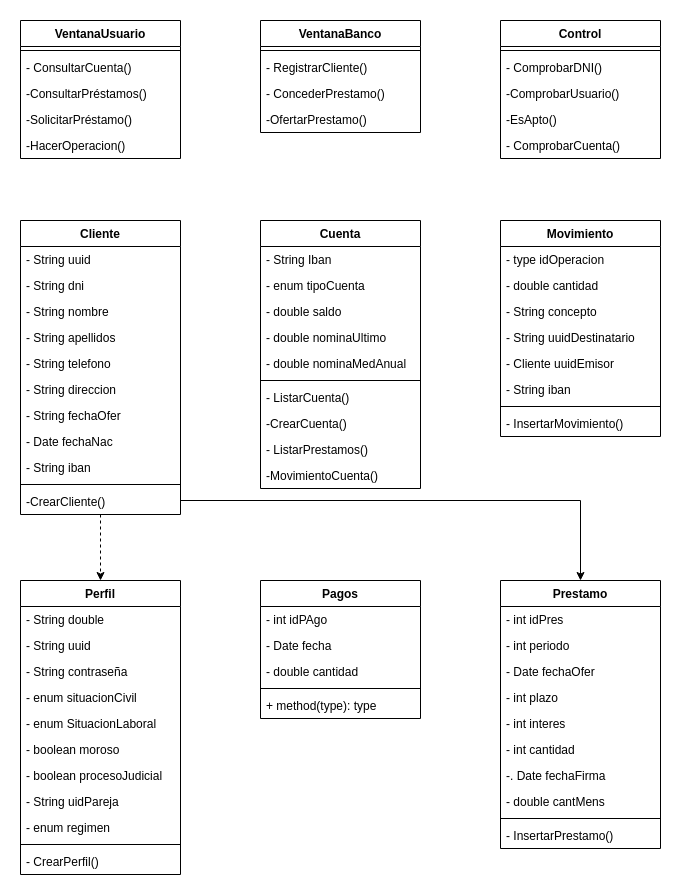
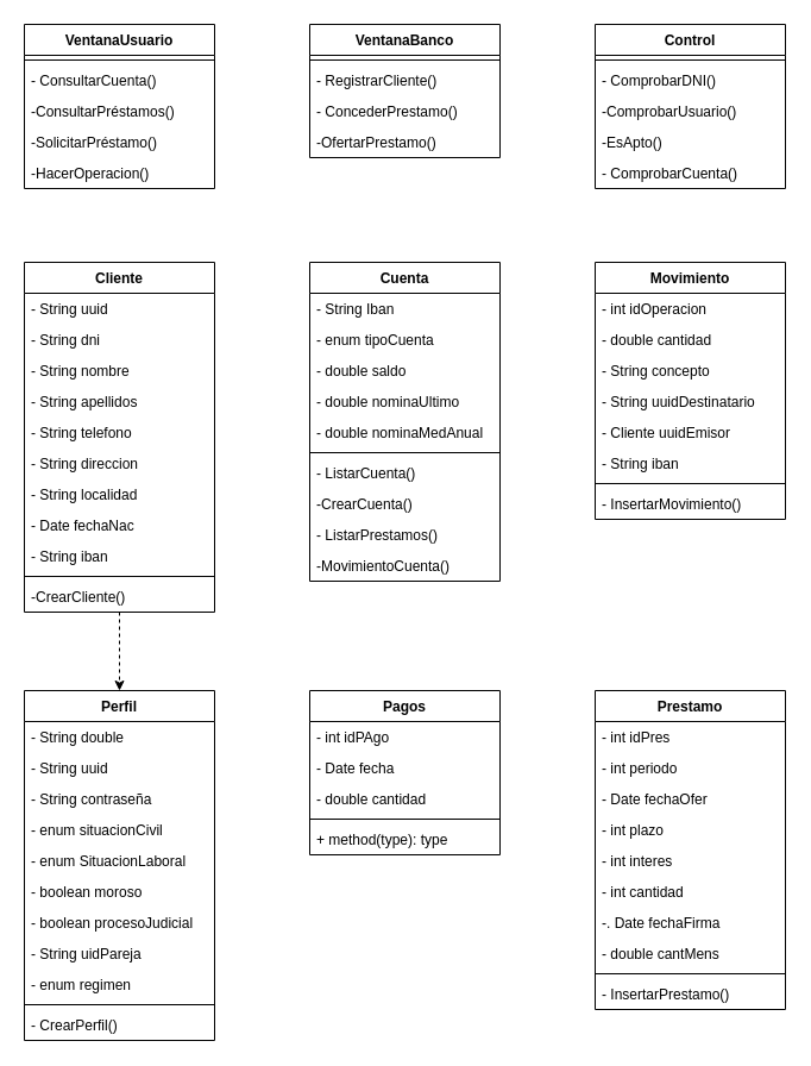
- <mxCell id="45" value="- type idOperacion" style="text;strokeColor=none;fillColor=none;align=left;verticalAlign=top;spacingLeft=4;spacingRight=4;overflow=hidden;rotatable=0;points=[[0,0.5],[1,0.5]];portConstraint=eastwest;" vertex="1" parent="44"><mxGeometry y="26" width="160" height="26" as="geometry" /></mxCell>
+ <mxCell id="45" value="- int idOperacion" style="text;strokeColor=none;fillColor=none;align=left;verticalAlign=top;spacingLeft=4;spacingRight=4;overflow=hidden;rotatable=0;points=[[0,0.5],[1,0.5]];portConstraint=eastwest;" vertex="1" parent="44"><mxGeometry y="26" width="160" height="26" as="geometry" /></mxCell>
- <mxCell id="39" value="- String fechaOfer" style="text;strokeColor=none;fillColor=none;align=left;verticalAlign=top;spacingLeft=4;spacingRight=4;overflow=hidden;rotatable=0;points=[[0,0.5],[1,0.5]];portConstraint=eastwest;" vertex="1" parent="32"><mxGeometry y="182" width="160" height="26" as="geometry" /></mxCell>
+ <mxCell id="39" value="- String localidad" style="text;strokeColor=none;fillColor=none;align=left;verticalAlign=top;spacingLeft=4;spacingRight=4;overflow=hidden;rotatable=0;points=[[0,0.5],[1,0.5]];portConstraint=eastwest;" vertex="1" parent="32"><mxGeometry y="182" width="160" height="26" as="geometry" /></mxCell>
- <mxCell id="31" style="edgeStyle=orthogonalEdgeStyle;rounded=0;orthogonalLoop=1;jettySize=auto;html=1;" edge="1" parent="1" source="32" target="53"><mxGeometry relative="1" as="geometry"><Array as="points"><mxPoint x="580" y="500" /></Array></mxGeometry></mxCell>
